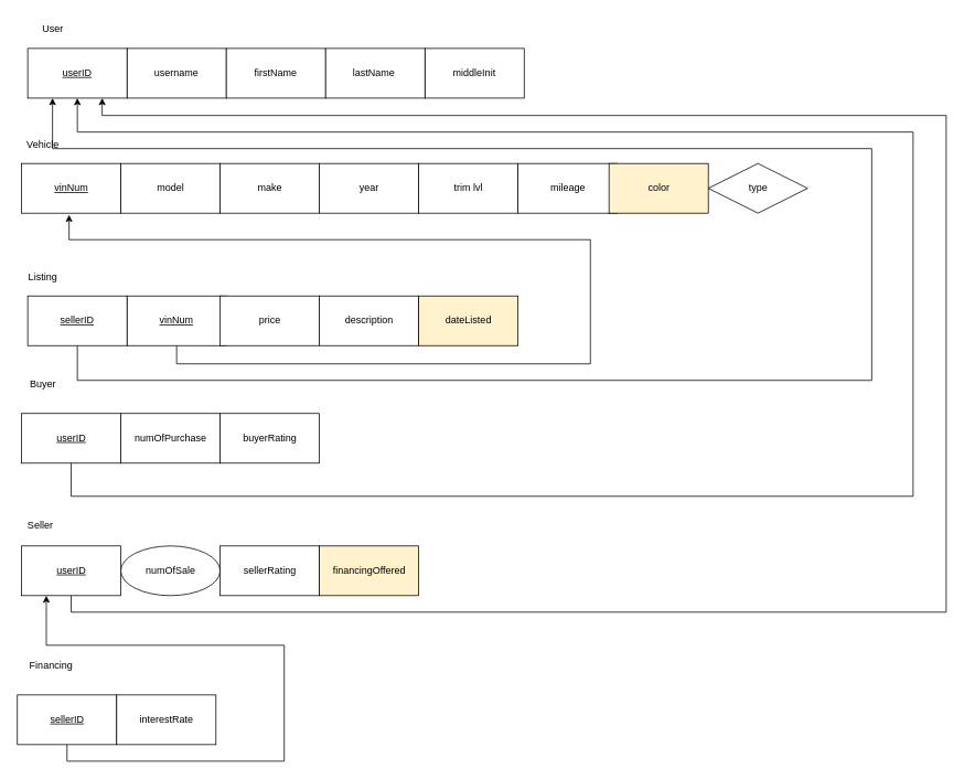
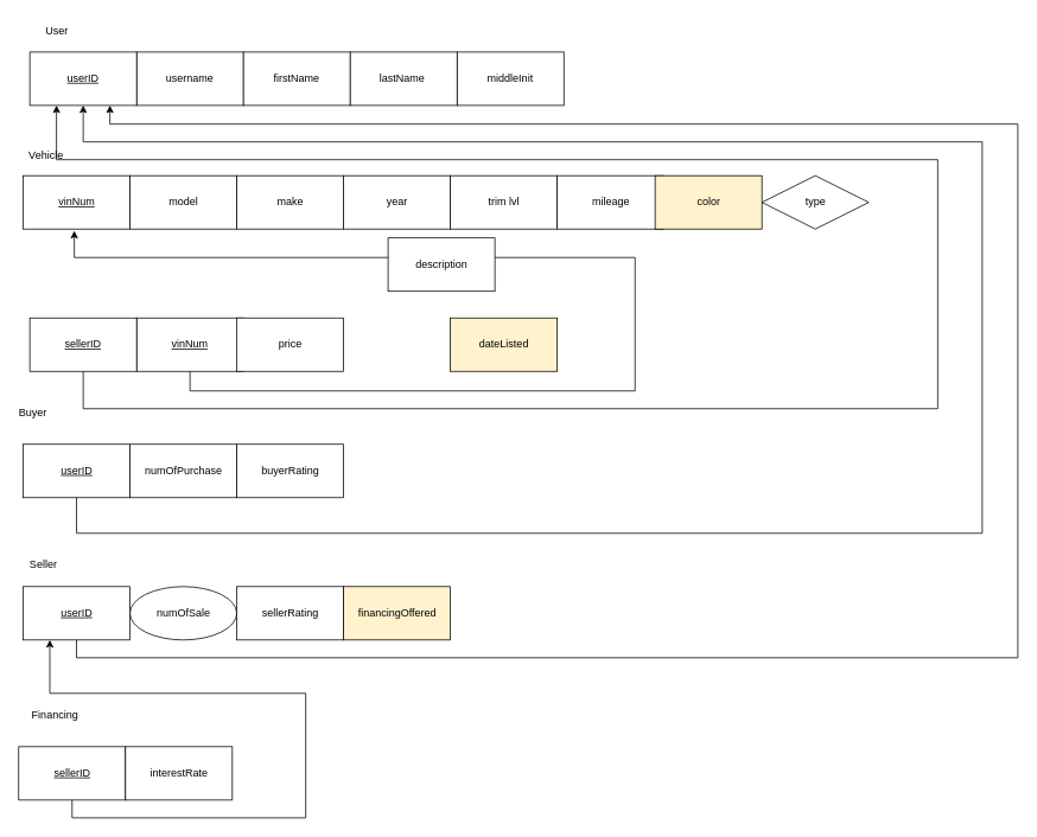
- <mxCell id="12" value="Listing" style="text;html=1;align=center;verticalAlign=middle;resizable=0;points=[];autosize=1;strokeColor=none;fillColor=none;" parent="1" vertex="1"><mxGeometry x="20.5" y="319" width="60" height="30" as="geometry" /></mxCell>
- <mxCell id="13" value="description" style="rounded=0;whiteSpace=wrap;html=1;" parent="1" vertex="1"><mxGeometry x="385.5" y="357" width="120" height="60" as="geometry" /></mxCell>
+ <mxCell id="13" value="description" style="rounded=0;whiteSpace=wrap;html=1;" parent="1" vertex="1"><mxGeometry x="435.5" y="267" width="120" height="60" as="geometry" /></mxCell>
- <mxCell id="27" value="Buyer" style="text;html=1;align=center;verticalAlign=middle;resizable=0;points=[];autosize=1;strokeColor=none;fillColor=none;" parent="1" vertex="1"><mxGeometry x="25.5" y="449" width="50" height="30" as="geometry" /></mxCell>
+ <mxCell id="27" value="Buyer" style="text;html=1;align=center;verticalAlign=middle;resizable=0;points=[];autosize=1;strokeColor=none;fillColor=none;" parent="1" vertex="1"><mxGeometry x="10.5" y="449" width="50" height="30" as="geometry" /></mxCell>
